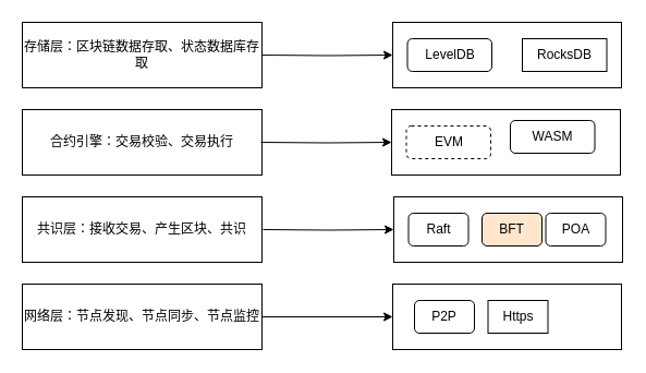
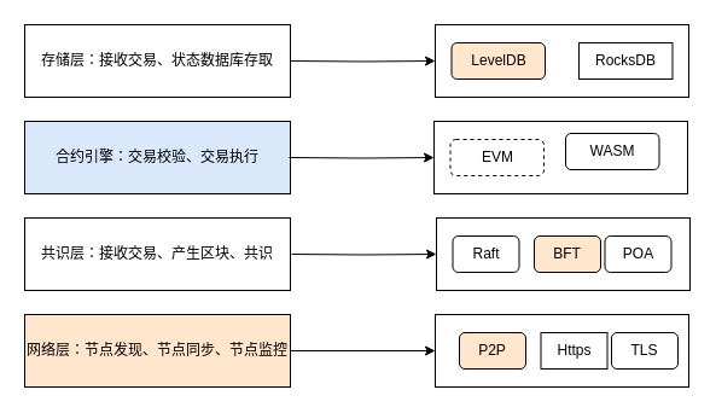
- <mxCell id="6" value="存储层：区块链数据存取、状态数据库存取" style="rounded=0;whiteSpace=wrap;html=1;" vertex="1" parent="1"><mxGeometry x="20" y="20" width="220" height="60" as="geometry" /></mxCell>
+ <mxCell id="6" value="存储层：接收交易、状态数据库存取" style="rounded=0;whiteSpace=wrap;html=1;" vertex="1" parent="1"><mxGeometry x="20" y="20" width="220" height="60" as="geometry" /></mxCell>
- <mxCell id="22" value="LevelDB" style="rounded=1;whiteSpace=wrap;html=1;" vertex="1" parent="1"><mxGeometry x="373.5" y="35" width="77.5" height="30" as="geometry" /></mxCell>
+ <mxCell id="22" value="LevelDB" style="rounded=1;whiteSpace=wrap;html=1;fillColor=#ffe6cc;" vertex="1" parent="1"><mxGeometry x="373.5" y="35" width="77.5" height="30" as="geometry" /></mxCell>
- <mxCell id="5" value="合约引擎：交易校验、交易执行" style="rounded=0;whiteSpace=wrap;html=1;" vertex="1" parent="1"><mxGeometry x="20" y="100" width="220" height="60" as="geometry" /></mxCell>
+ <mxCell id="5" value="合约引擎：交易校验、交易执行" style="rounded=0;whiteSpace=wrap;html=1;fillColor=#dae8fc;" vertex="1" parent="1"><mxGeometry x="20" y="100" width="220" height="60" as="geometry" /></mxCell>
- <mxCell id="3" value="网络层：节点发现、节点同步、节点监控" style="rounded=0;whiteSpace=wrap;html=1;" vertex="1" parent="1"><mxGeometry x="20" y="260" width="220" height="60" as="geometry" /></mxCell>
+ <mxCell id="3" value="网络层：节点发现、节点同步、节点监控" style="rounded=0;whiteSpace=wrap;html=1;fillColor=#ffe6cc;" vertex="1" parent="1"><mxGeometry x="20" y="260" width="220" height="60" as="geometry" /></mxCell>
- <mxCell id="8" value="P2P" style="rounded=1;whiteSpace=wrap;html=1;" vertex="1" parent="1"><mxGeometry x="380" y="275" width="55" height="30" as="geometry" /></mxCell>
+ <mxCell id="8" value="P2P" style="rounded=1;whiteSpace=wrap;html=1;fillColor=#ffe6cc;" vertex="1" parent="1"><mxGeometry x="380" y="275" width="55" height="30" as="geometry" /></mxCell>
+ <mxCell id="10" value="TLS" style="rounded=1;whiteSpace=wrap;html=1;" vertex="1" parent="1"><mxGeometry x="506" y="275" width="55" height="30" as="geometry" /></mxCell>
